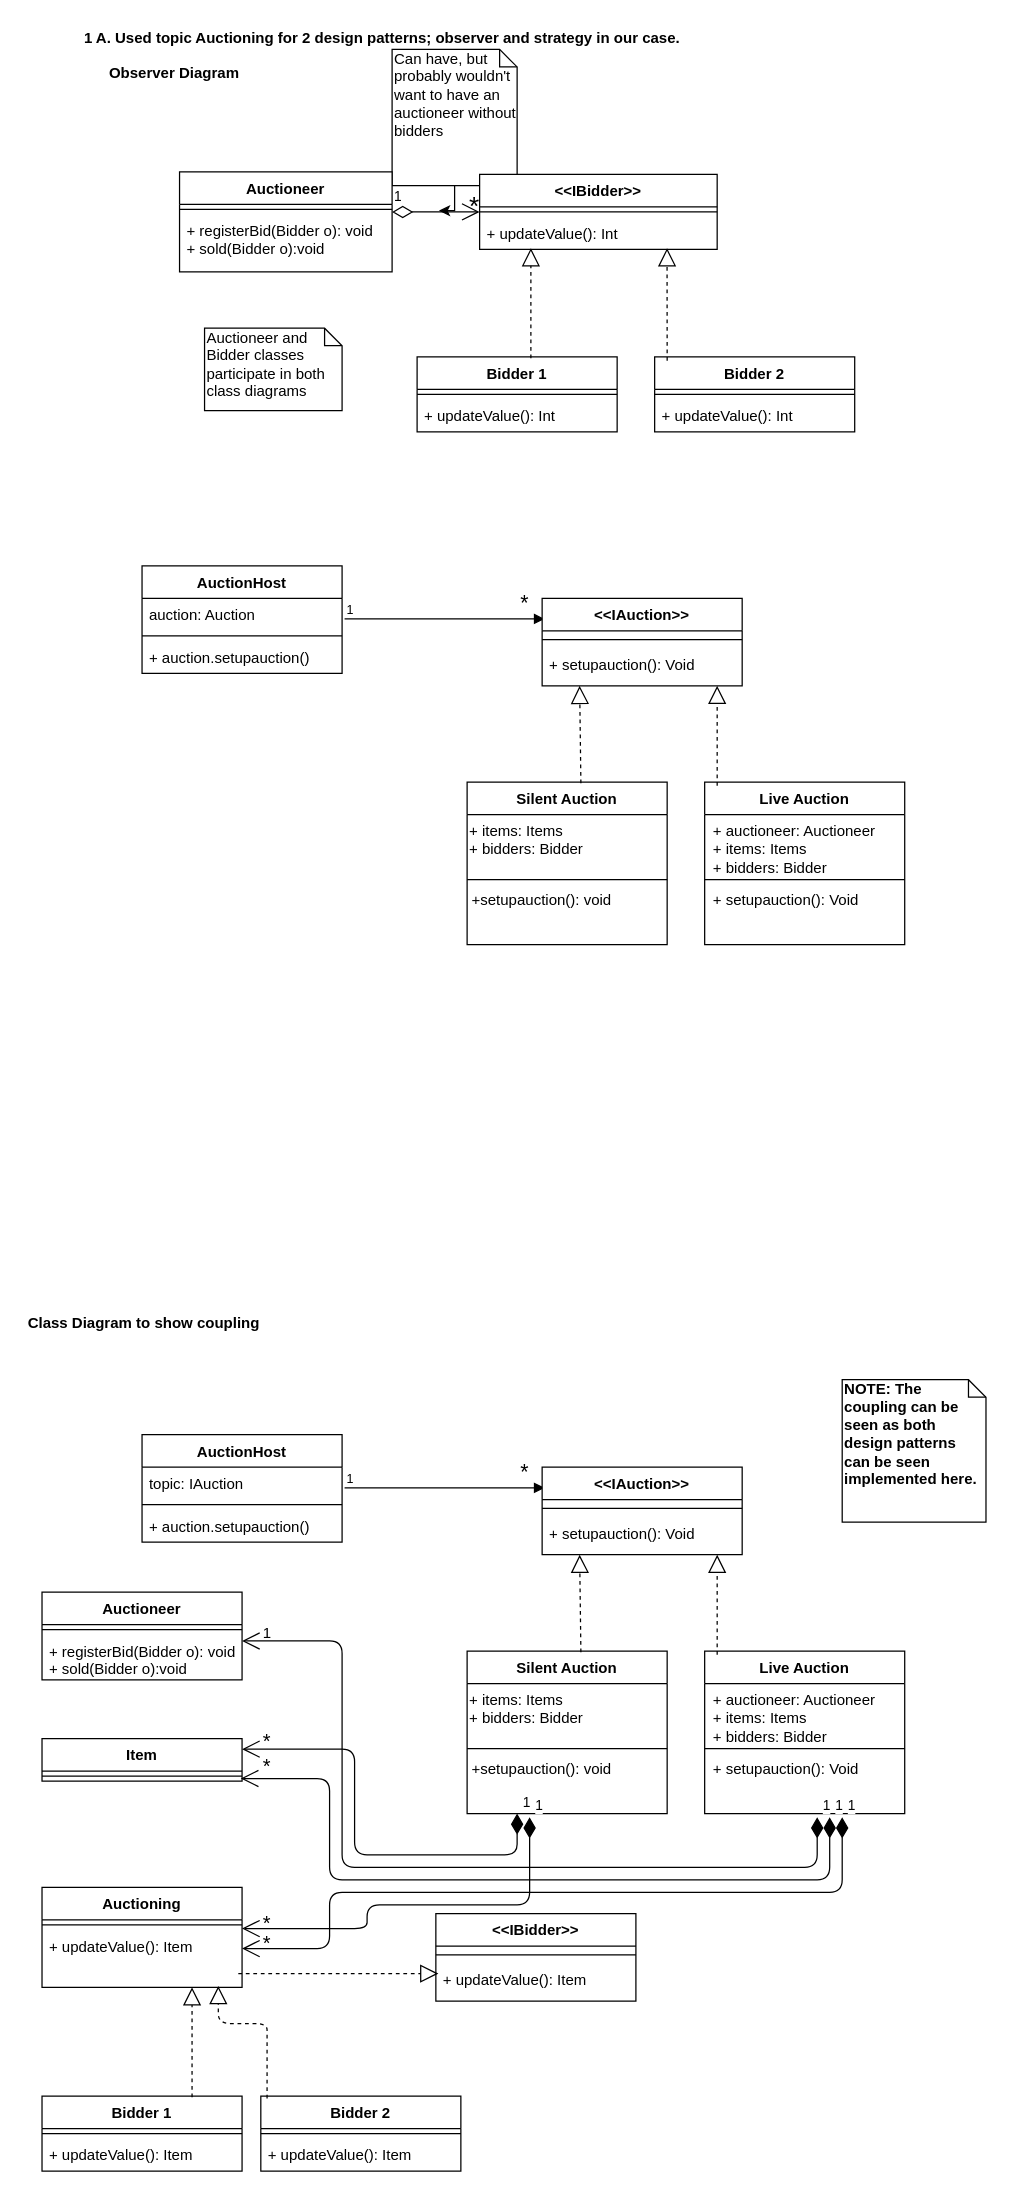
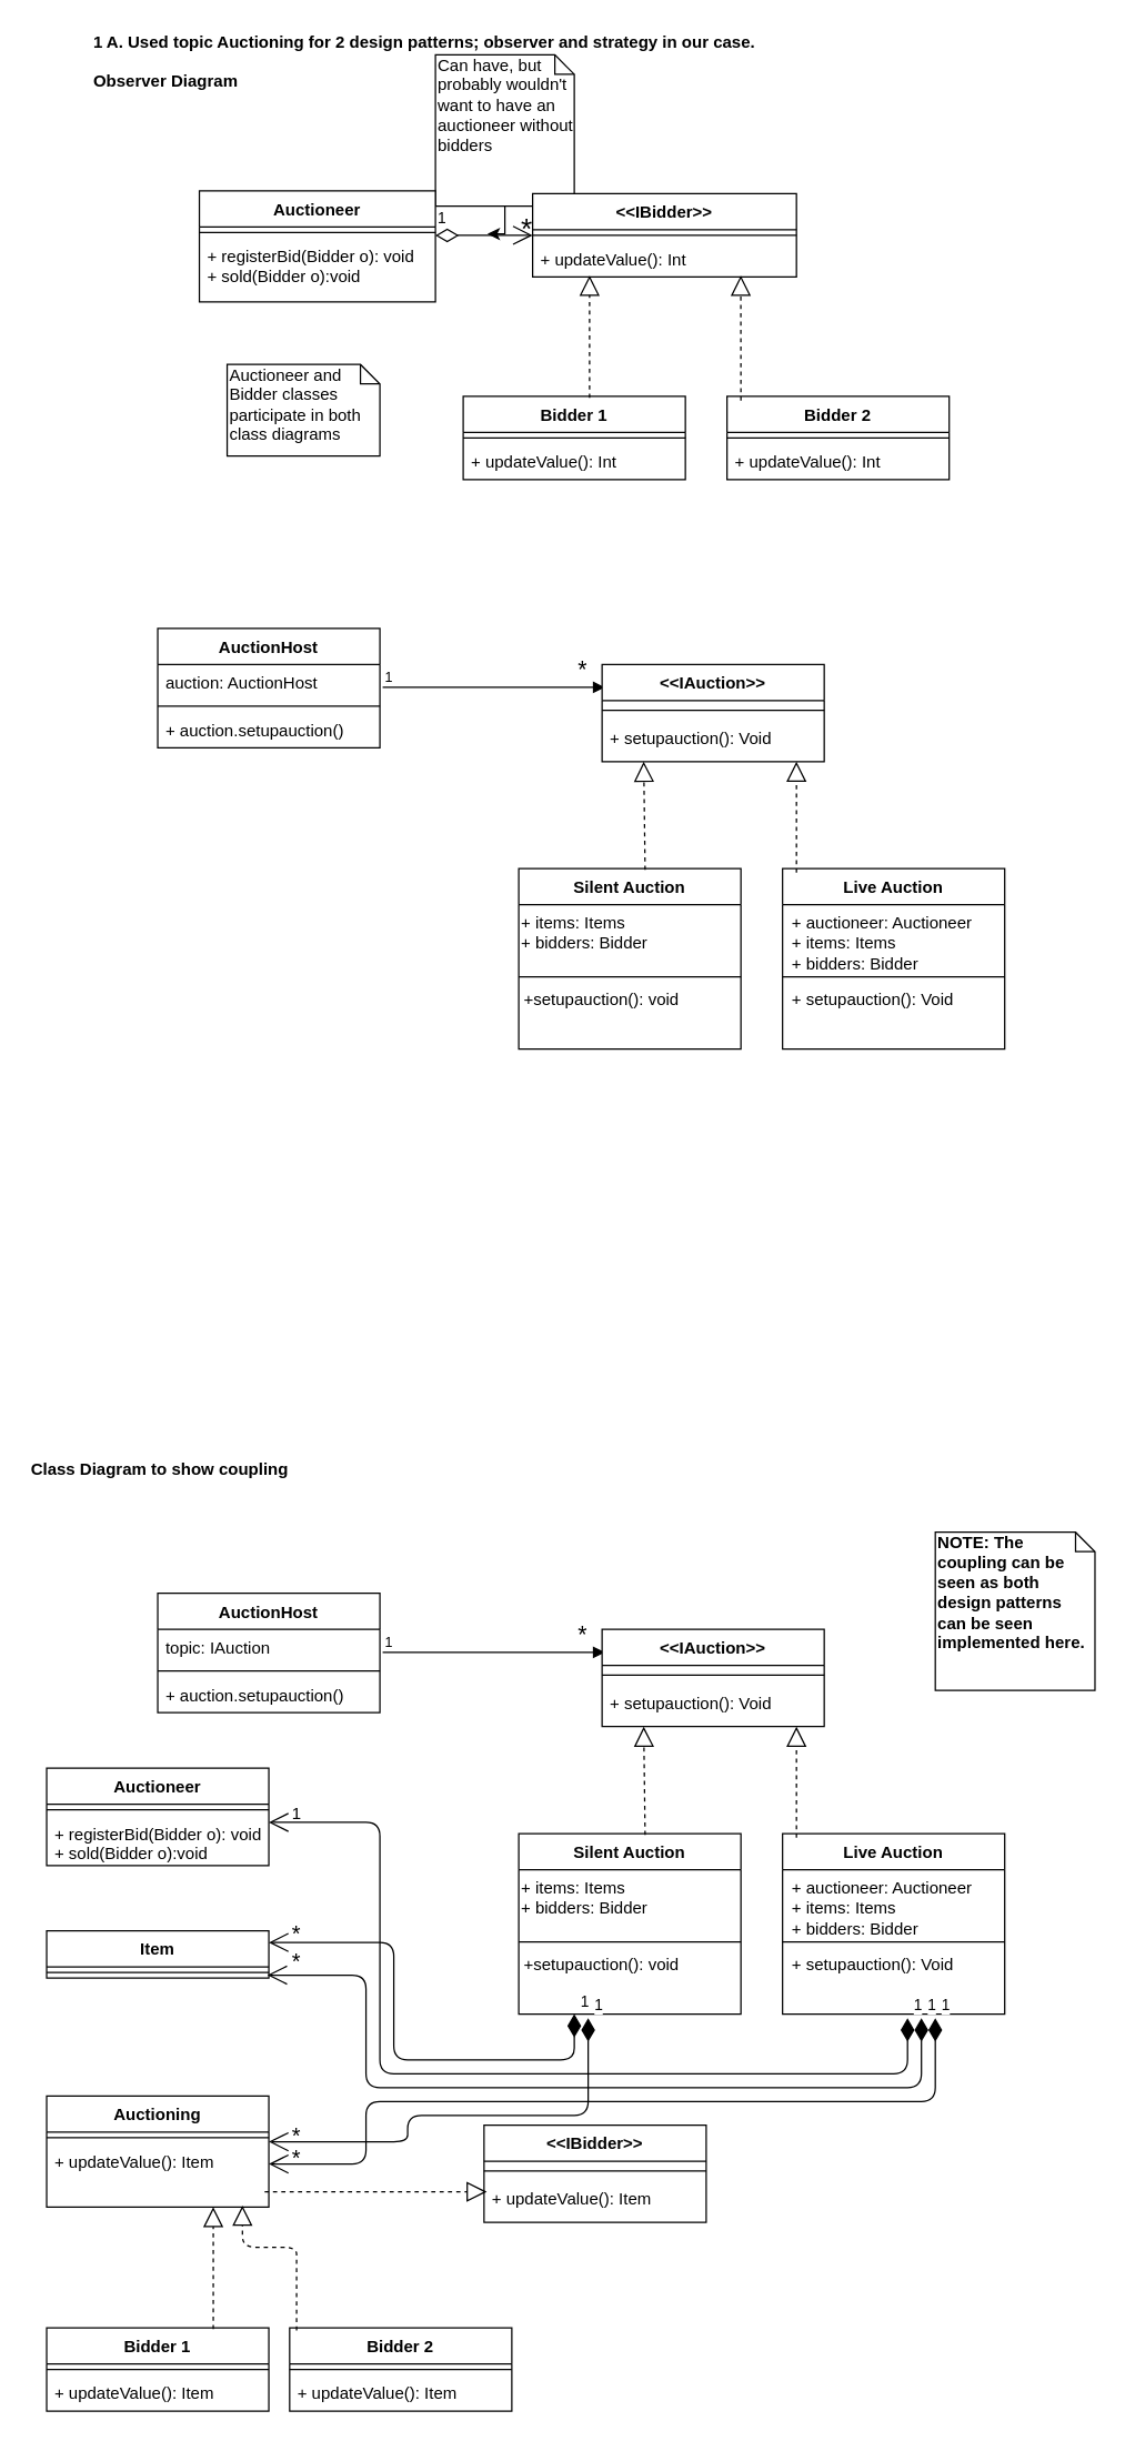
- <mxCell id="21" value="Observer Diagram" style="text;html=1;resizable=0;points=[];autosize=1;align=left;verticalAlign=top;spacingTop=-4;fontStyle=1" parent="1" vertex="1"><mxGeometry x="85" y="48" width="110" height="20" as="geometry" /></mxCell>
+ <mxCell id="21" value="Observer Diagram" style="text;html=1;resizable=0;points=[];autosize=1;align=left;verticalAlign=top;spacingTop=-4;fontStyle=1" parent="1" vertex="1"><mxGeometry x="65" y="48" width="110" height="20" as="geometry" /></mxCell>
- <mxCell id="23" value="auction: Auction" style="text;strokeColor=none;fillColor=none;align=left;verticalAlign=top;spacingLeft=4;spacingRight=4;overflow=hidden;rotatable=0;points=[[0,0.5],[1,0.5]];portConstraint=eastwest;" parent="22" vertex="1"><mxGeometry y="26" width="160" height="26" as="geometry" /></mxCell>
+ <mxCell id="23" value="auction: AuctionHost" style="text;strokeColor=none;fillColor=none;align=left;verticalAlign=top;spacingLeft=4;spacingRight=4;overflow=hidden;rotatable=0;points=[[0,0.5],[1,0.5]];portConstraint=eastwest;" parent="22" vertex="1"><mxGeometry y="26" width="160" height="26" as="geometry" /></mxCell>
